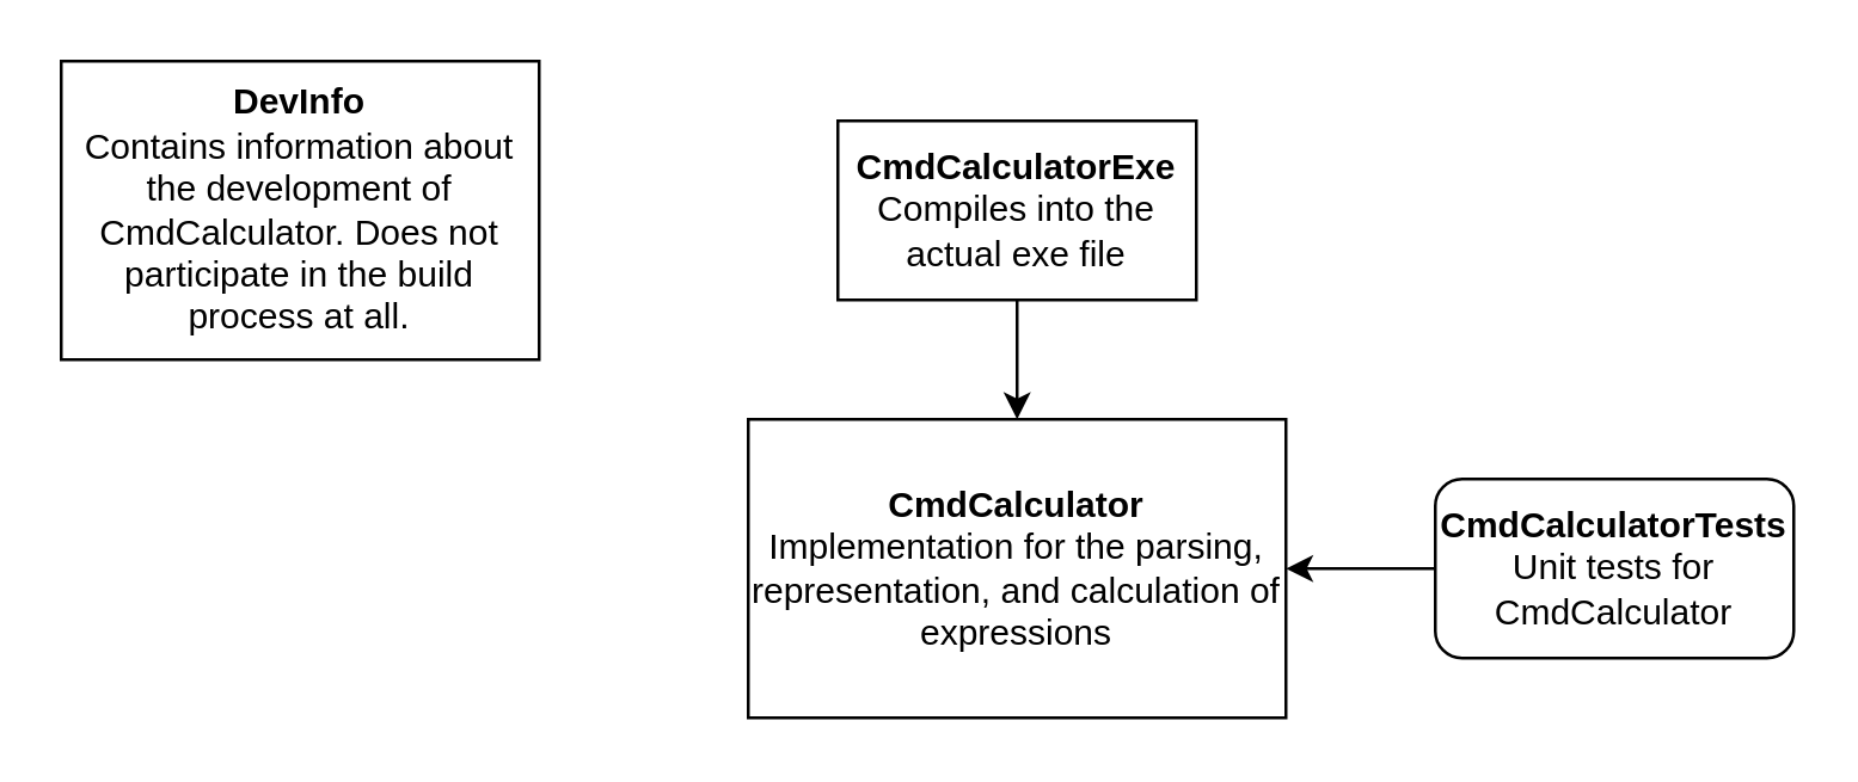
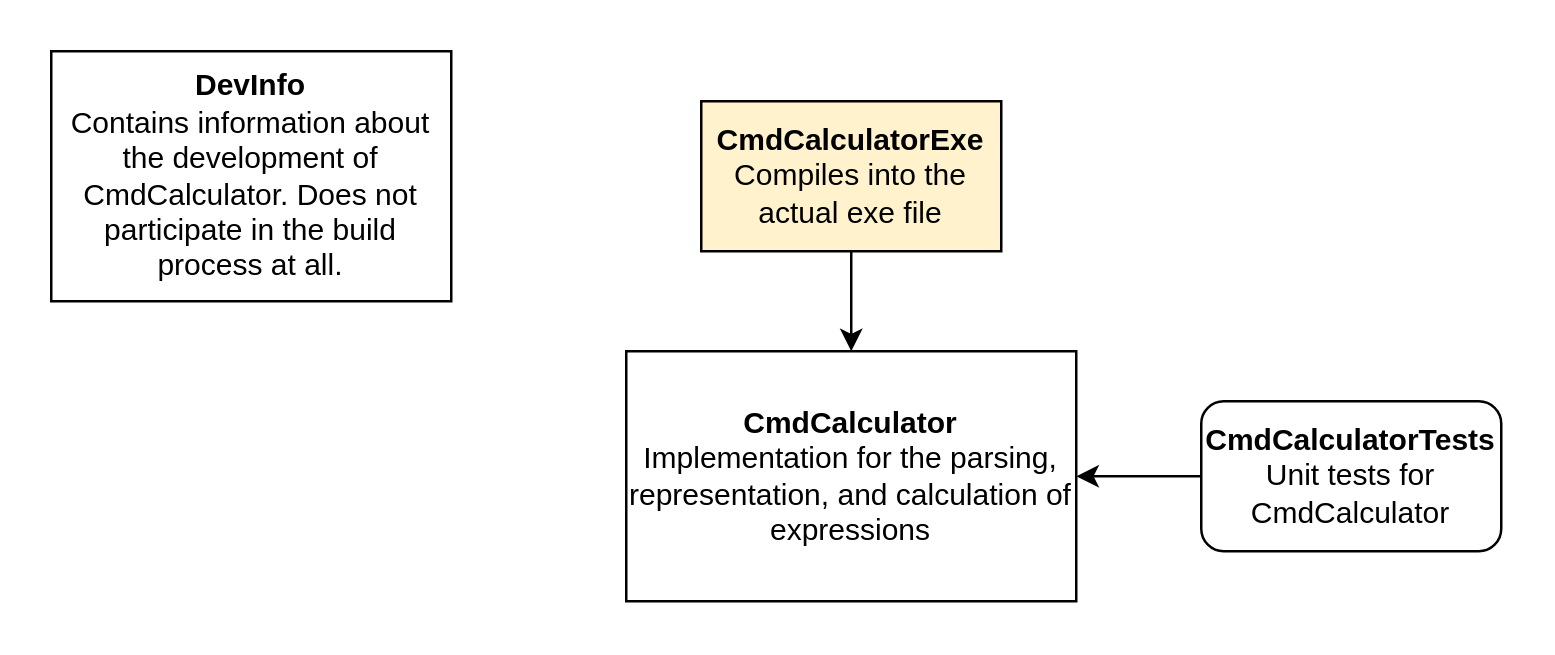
- <mxCell id="3" value="&lt;b&gt;CmdCalculatorExe&lt;/b&gt;&lt;br&gt;Compiles into the actual exe file" style="rounded=0;whiteSpace=wrap;html=1;" vertex="1" parent="1"><mxGeometry x="280" y="40" width="120" height="60" as="geometry" /></mxCell>
+ <mxCell id="3" value="&lt;b&gt;CmdCalculatorExe&lt;/b&gt;&lt;br&gt;Compiles into the actual exe file" style="rounded=0;whiteSpace=wrap;html=1;fillColor=#fff2cc;" vertex="1" parent="1"><mxGeometry x="280" y="40" width="120" height="60" as="geometry" /></mxCell>
